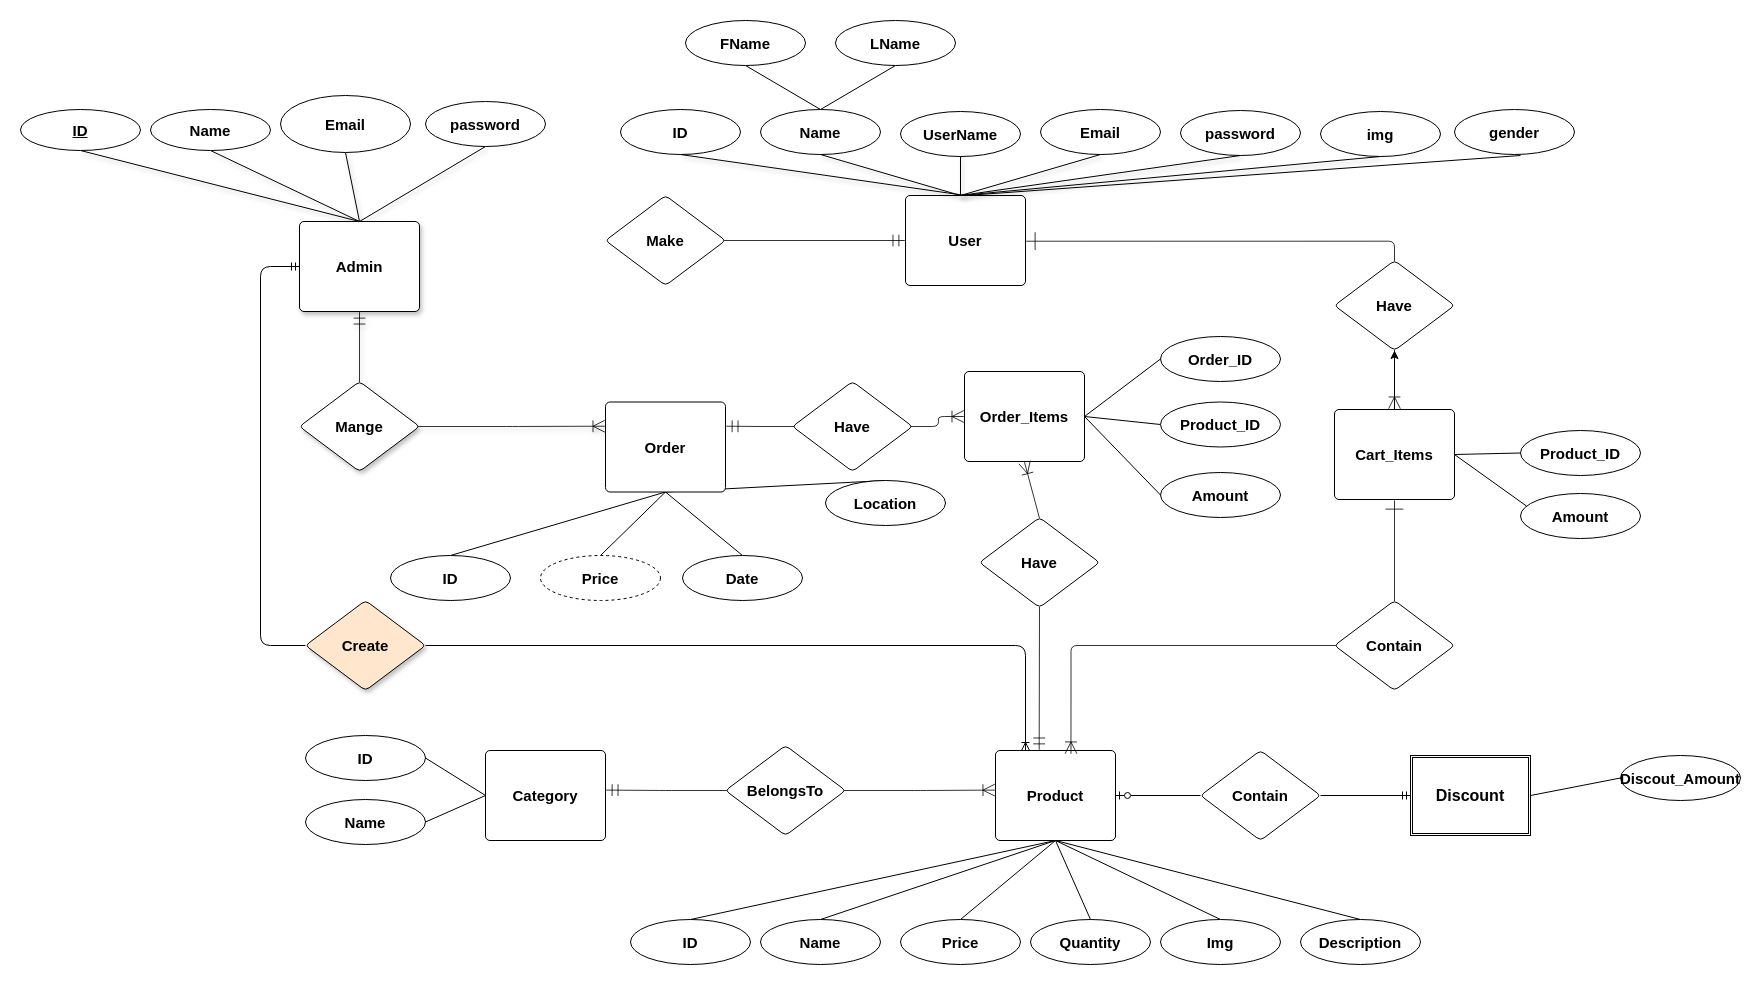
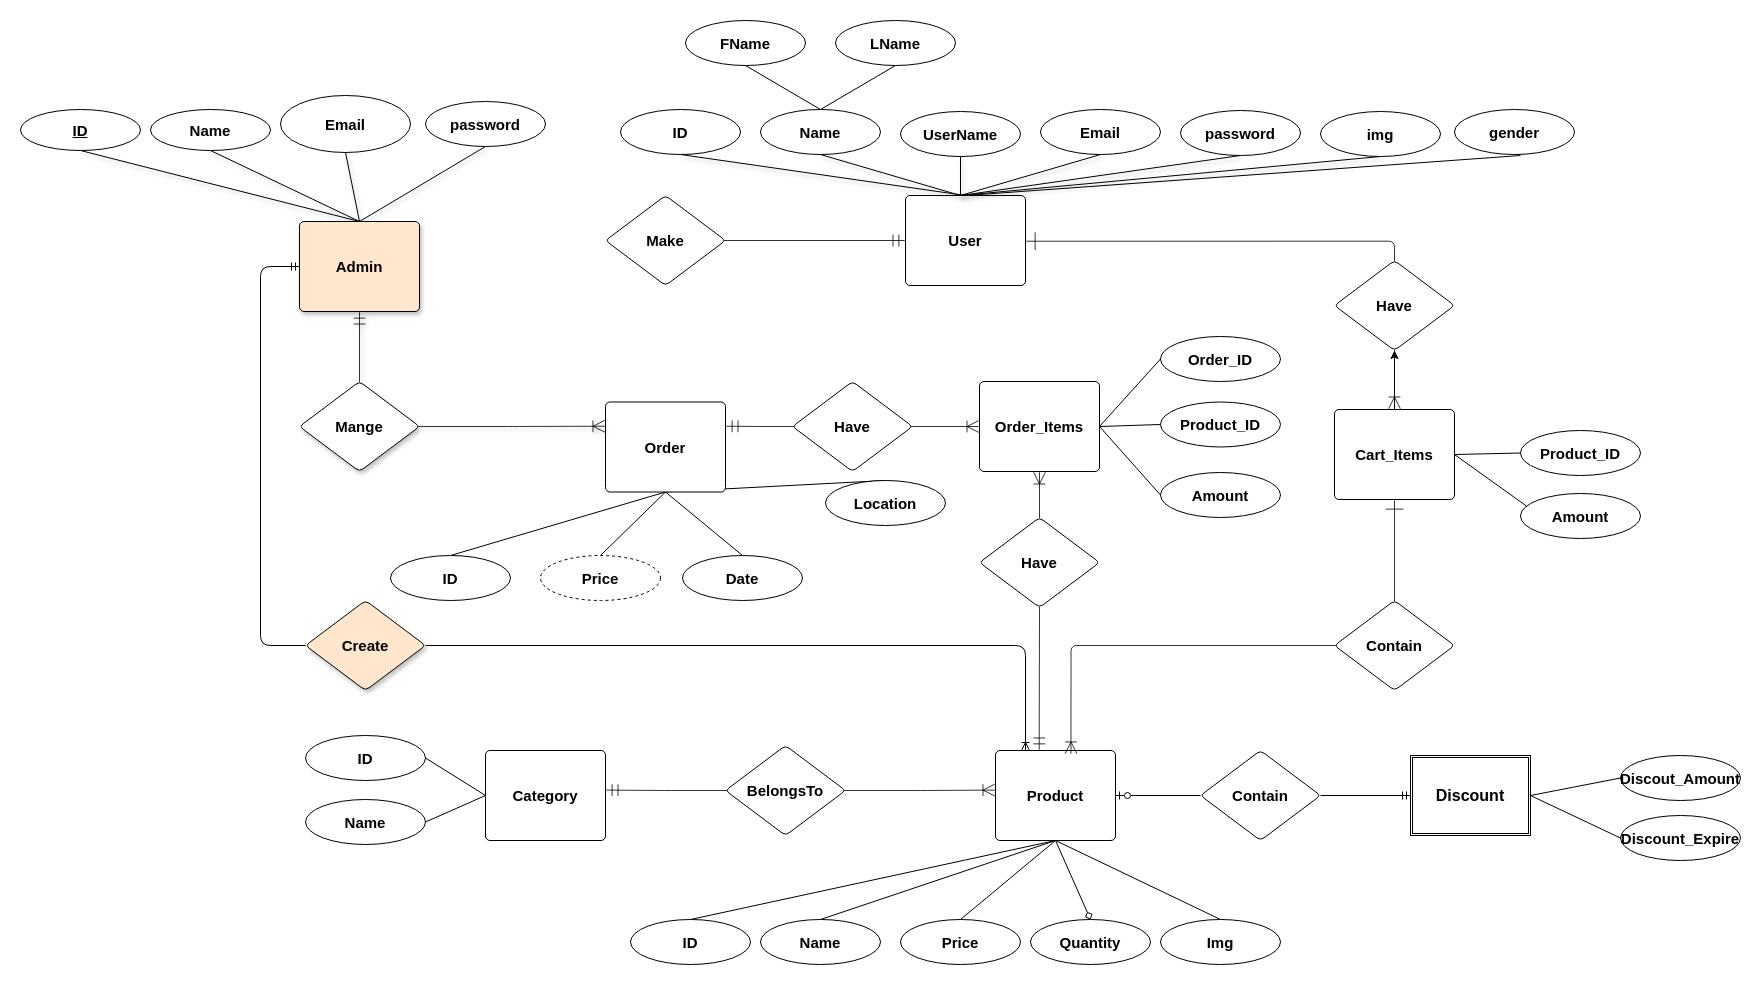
- <mxCell id="7" value="Admin" style="html=1;overflow=block;blockSpacing=1;whiteSpace=wrap;fontSize=15;spacing=9;strokeOpacity=100;rounded=1;absoluteArcSize=1;arcSize=9;strokeWidth=NaN;lucidId=.CLh_E8dGPJD;shadow=1;fontStyle=1" parent="1" vertex="1"><mxGeometry x="299" y="221" width="120" height="90" as="geometry" /></mxCell>
+ <mxCell id="7" value="Admin" style="html=1;overflow=block;blockSpacing=1;whiteSpace=wrap;fontSize=15;spacing=9;strokeOpacity=100;rounded=1;absoluteArcSize=1;arcSize=9;strokeWidth=NaN;lucidId=.CLh_E8dGPJD;shadow=1;fontStyle=1;fillColor=#ffe6cc;" parent="1" vertex="1"><mxGeometry x="299" y="221" width="120" height="90" as="geometry" /></mxCell>
- <mxCell id="76" value="Order_Items" style="html=1;overflow=block;blockSpacing=1;whiteSpace=wrap;fontSize=15;spacing=9;strokeOpacity=100;rounded=1;absoluteArcSize=1;arcSize=9;strokeWidth=NaN;lucidId=CjQh_gPB7-VC;fontStyle=1" parent="1" vertex="1"><mxGeometry x="964" y="371" width="120" height="90" as="geometry" /></mxCell>
+ <mxCell id="76" value="Order_Items" style="html=1;overflow=block;blockSpacing=1;whiteSpace=wrap;fontSize=15;spacing=9;strokeOpacity=100;rounded=1;absoluteArcSize=1;arcSize=9;strokeWidth=NaN;lucidId=CjQh_gPB7-VC;fontStyle=1" parent="1" vertex="1"><mxGeometry x="979" y="381" width="120" height="90" as="geometry" /></mxCell>
+ <mxCell id="28" style="edgeStyle=none;html=1;exitX=1;exitY=0.5;exitDx=0;exitDy=0;entryX=0;entryY=0.5;entryDx=0;entryDy=0;endArrow=none;endFill=0;fontSize=15;fontStyle=1" parent="1" source="93" target="35" edge="1"><mxGeometry relative="1" as="geometry" /></mxCell>
+ <mxCell id="35" value="&lt;p style=&quot;white-space-collapse: preserve;&quot; dir=&quot;auto&quot;&gt;Discount_Expire&lt;/p&gt;" style="ellipse;whiteSpace=wrap;html=1;fontSize=15;fontStyle=1" parent="1" vertex="1"><mxGeometry x="1620" y="815" width="120" height="45" as="geometry" /></mxCell>
- <mxCell id="99" style="edgeStyle=none;html=1;exitX=0.5;exitY=0;exitDx=0;exitDy=0;entryX=0.5;entryY=1;entryDx=0;entryDy=0;endArrow=none;endFill=0;" edge="1" parent="1" source="100" target="29"><mxGeometry relative="1" as="geometry" /></mxCell>
- <mxCell id="26" style="edgeStyle=none;html=1;exitX=0.5;exitY=1;exitDx=0;exitDy=0;endArrow=none;endFill=0;entryX=0.5;entryY=0;entryDx=0;entryDy=0;fontSize=15;fontStyle=1" parent="1" source="29" target="33" edge="1"><mxGeometry relative="1" as="geometry"><mxPoint x="1150" y="895" as="targetPoint" /></mxGeometry></mxCell>
+ <mxCell id="26" style="edgeStyle=none;html=1;exitX=0.5;exitY=1;exitDx=0;exitDy=0;endArrow=diamond;endFill=0;entryX=0.5;entryY=0;entryDx=0;entryDy=0;fontSize=15;fontStyle=1;" parent="1" source="29" target="33" edge="1"><mxGeometry relative="1" as="geometry"><mxPoint x="1150" y="895" as="targetPoint" /></mxGeometry></mxCell>
- <mxCell id="100" value="Description" style="ellipse;whiteSpace=wrap;html=1;fontSize=15;fontStyle=1" vertex="1" parent="1"><mxGeometry x="1300" y="919" width="120" height="45" as="geometry" /></mxCell>
